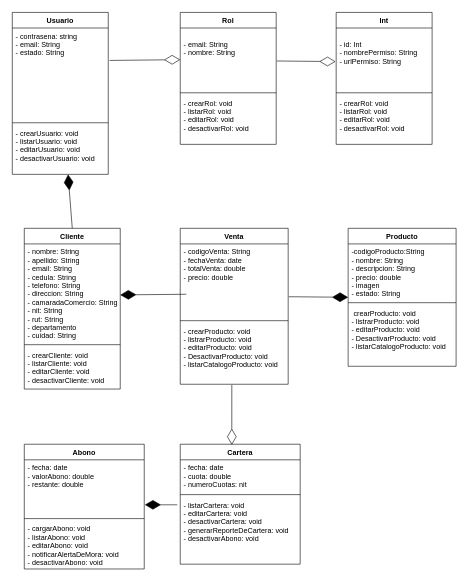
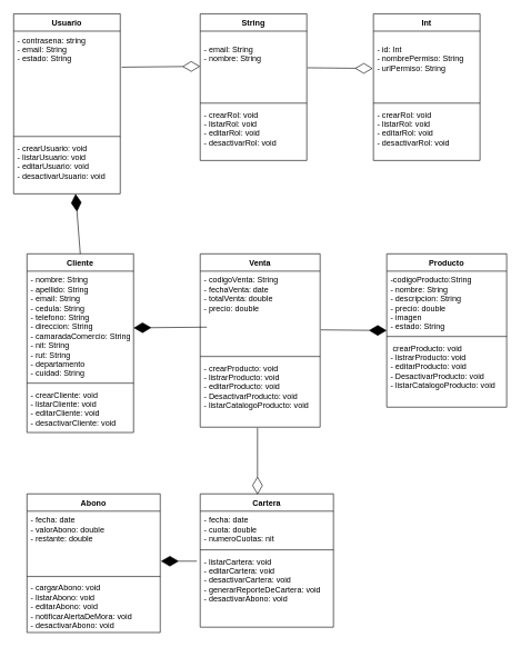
- <mxCell id="10" value="Rol" style="swimlane;fontStyle=1;align=center;verticalAlign=top;childLayout=stackLayout;horizontal=1;startSize=26;horizontalStack=0;resizeParent=1;resizeParentMax=0;resizeLast=0;collapsible=1;marginBottom=0;" parent="1" vertex="1"><mxGeometry x="300" width="160" height="220" as="geometry" y="20" /></mxCell>
+ <mxCell id="10" value="String" style="swimlane;fontStyle=1;align=center;verticalAlign=top;childLayout=stackLayout;horizontal=1;startSize=26;horizontalStack=0;resizeParent=1;resizeParentMax=0;resizeLast=0;collapsible=1;marginBottom=0;" parent="1" vertex="1"><mxGeometry x="300" width="160" height="220" as="geometry" y="20" /></mxCell>
